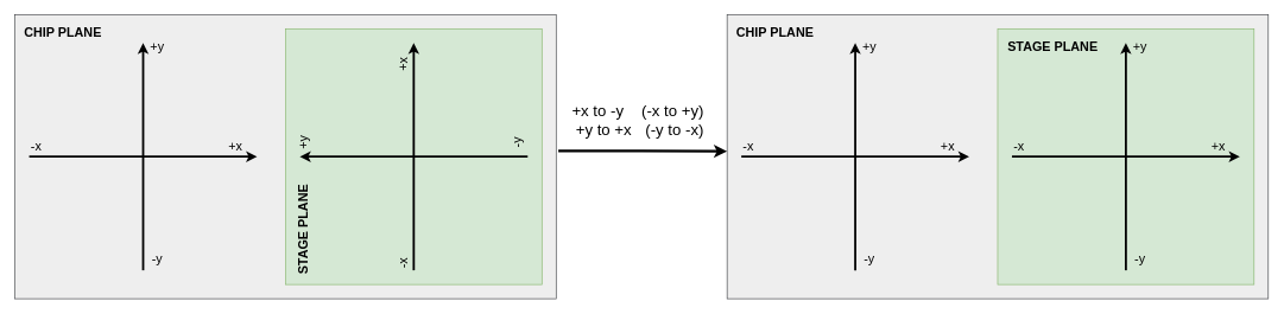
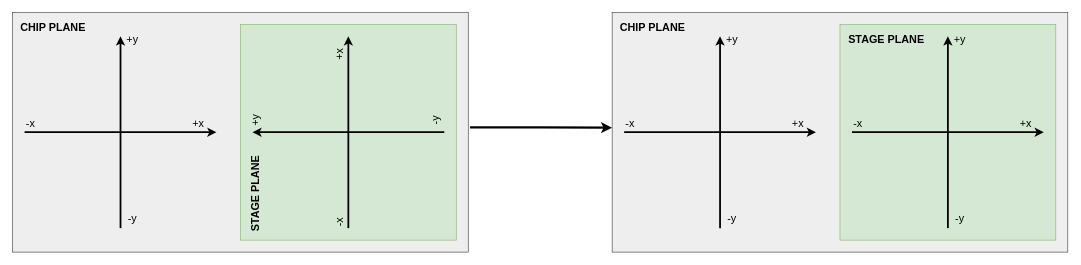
- <mxCell id="37" value="&lt;font style=&quot;font-size: 22px;&quot;&gt;&lt;br&gt;&lt;/font&gt;&lt;div style=&quot;text-align: right; font-size: 22px;&quot;&gt;&lt;font style=&quot;font-size: 22px;&quot;&gt;+x to -y &lt;span style=&quot;white-space: pre;&quot;&gt;&#09;&lt;/span&gt;(-x to +y)&lt;/font&gt;&lt;/div&gt;&lt;div style=&quot;text-align: right; font-size: 22px;&quot;&gt;&lt;font style=&quot;font-size: 22px;&quot;&gt;&lt;span style=&quot;text-align: center;&quot;&gt;+y to +x&lt;/span&gt;&lt;span style=&quot;text-align: center; white-space: pre;&quot;&gt;&#09;&lt;/span&gt;&lt;span style=&quot;text-align: center;&quot;&gt;(-y to -x)&lt;/span&gt;&lt;/font&gt;&lt;/div&gt;" style="text;html=1;strokeColor=none;fillColor=none;align=center;verticalAlign=top;whiteSpace=wrap;rounded=0;fontSize=18;" vertex="1" parent="1"><mxGeometry x="780" y="110" width="230" height="90" as="geometry" /></mxCell>
